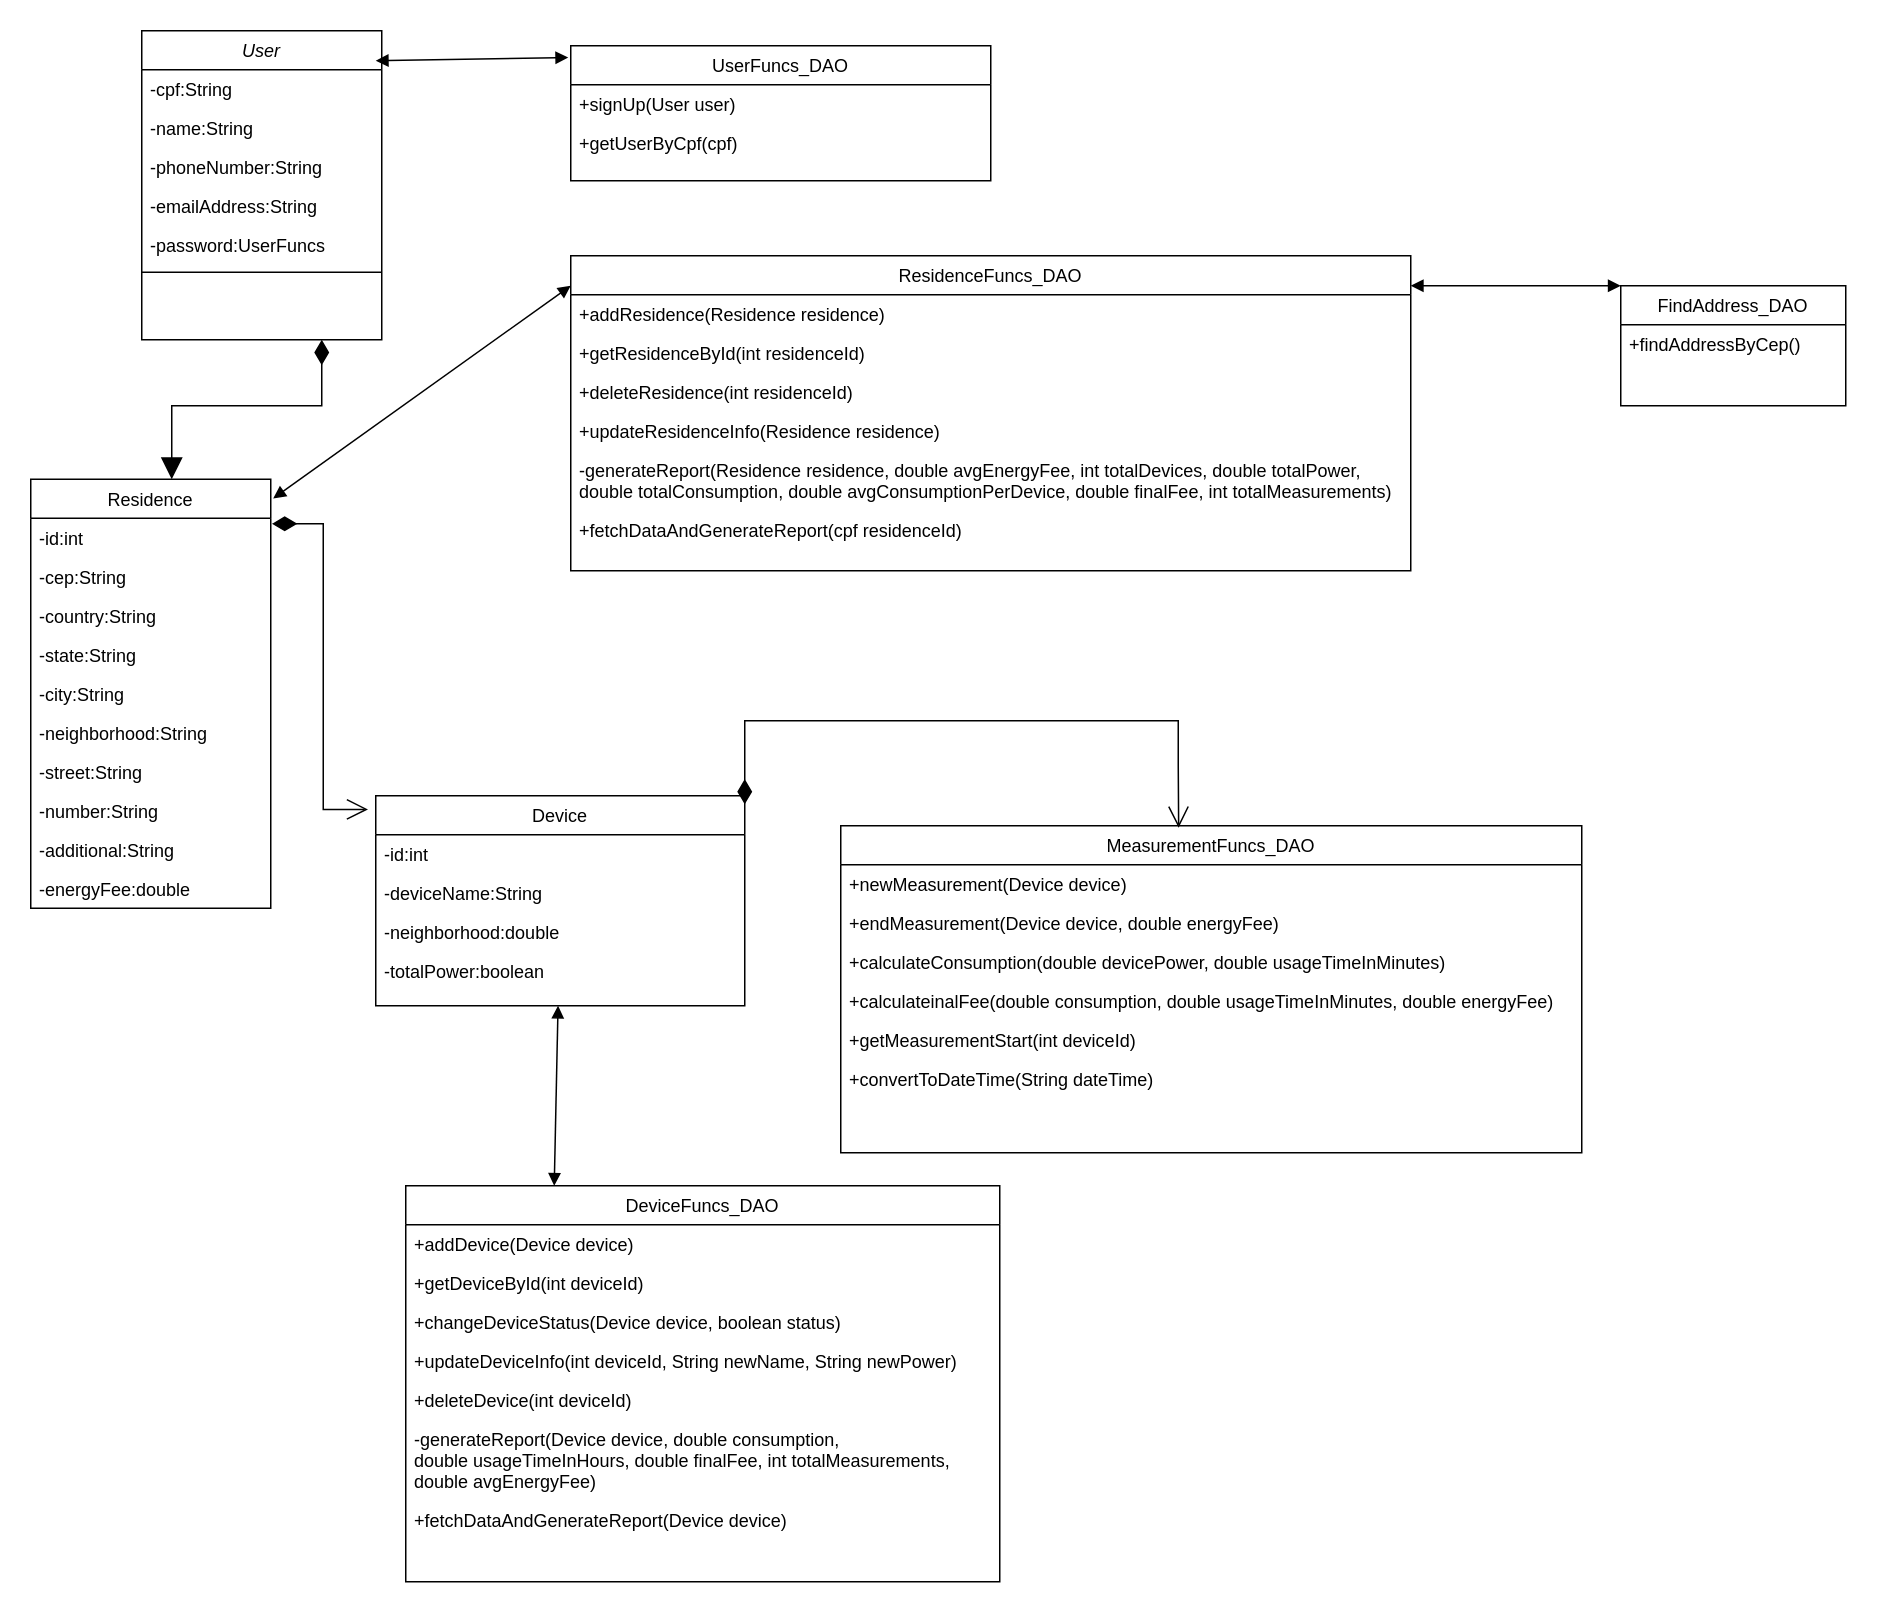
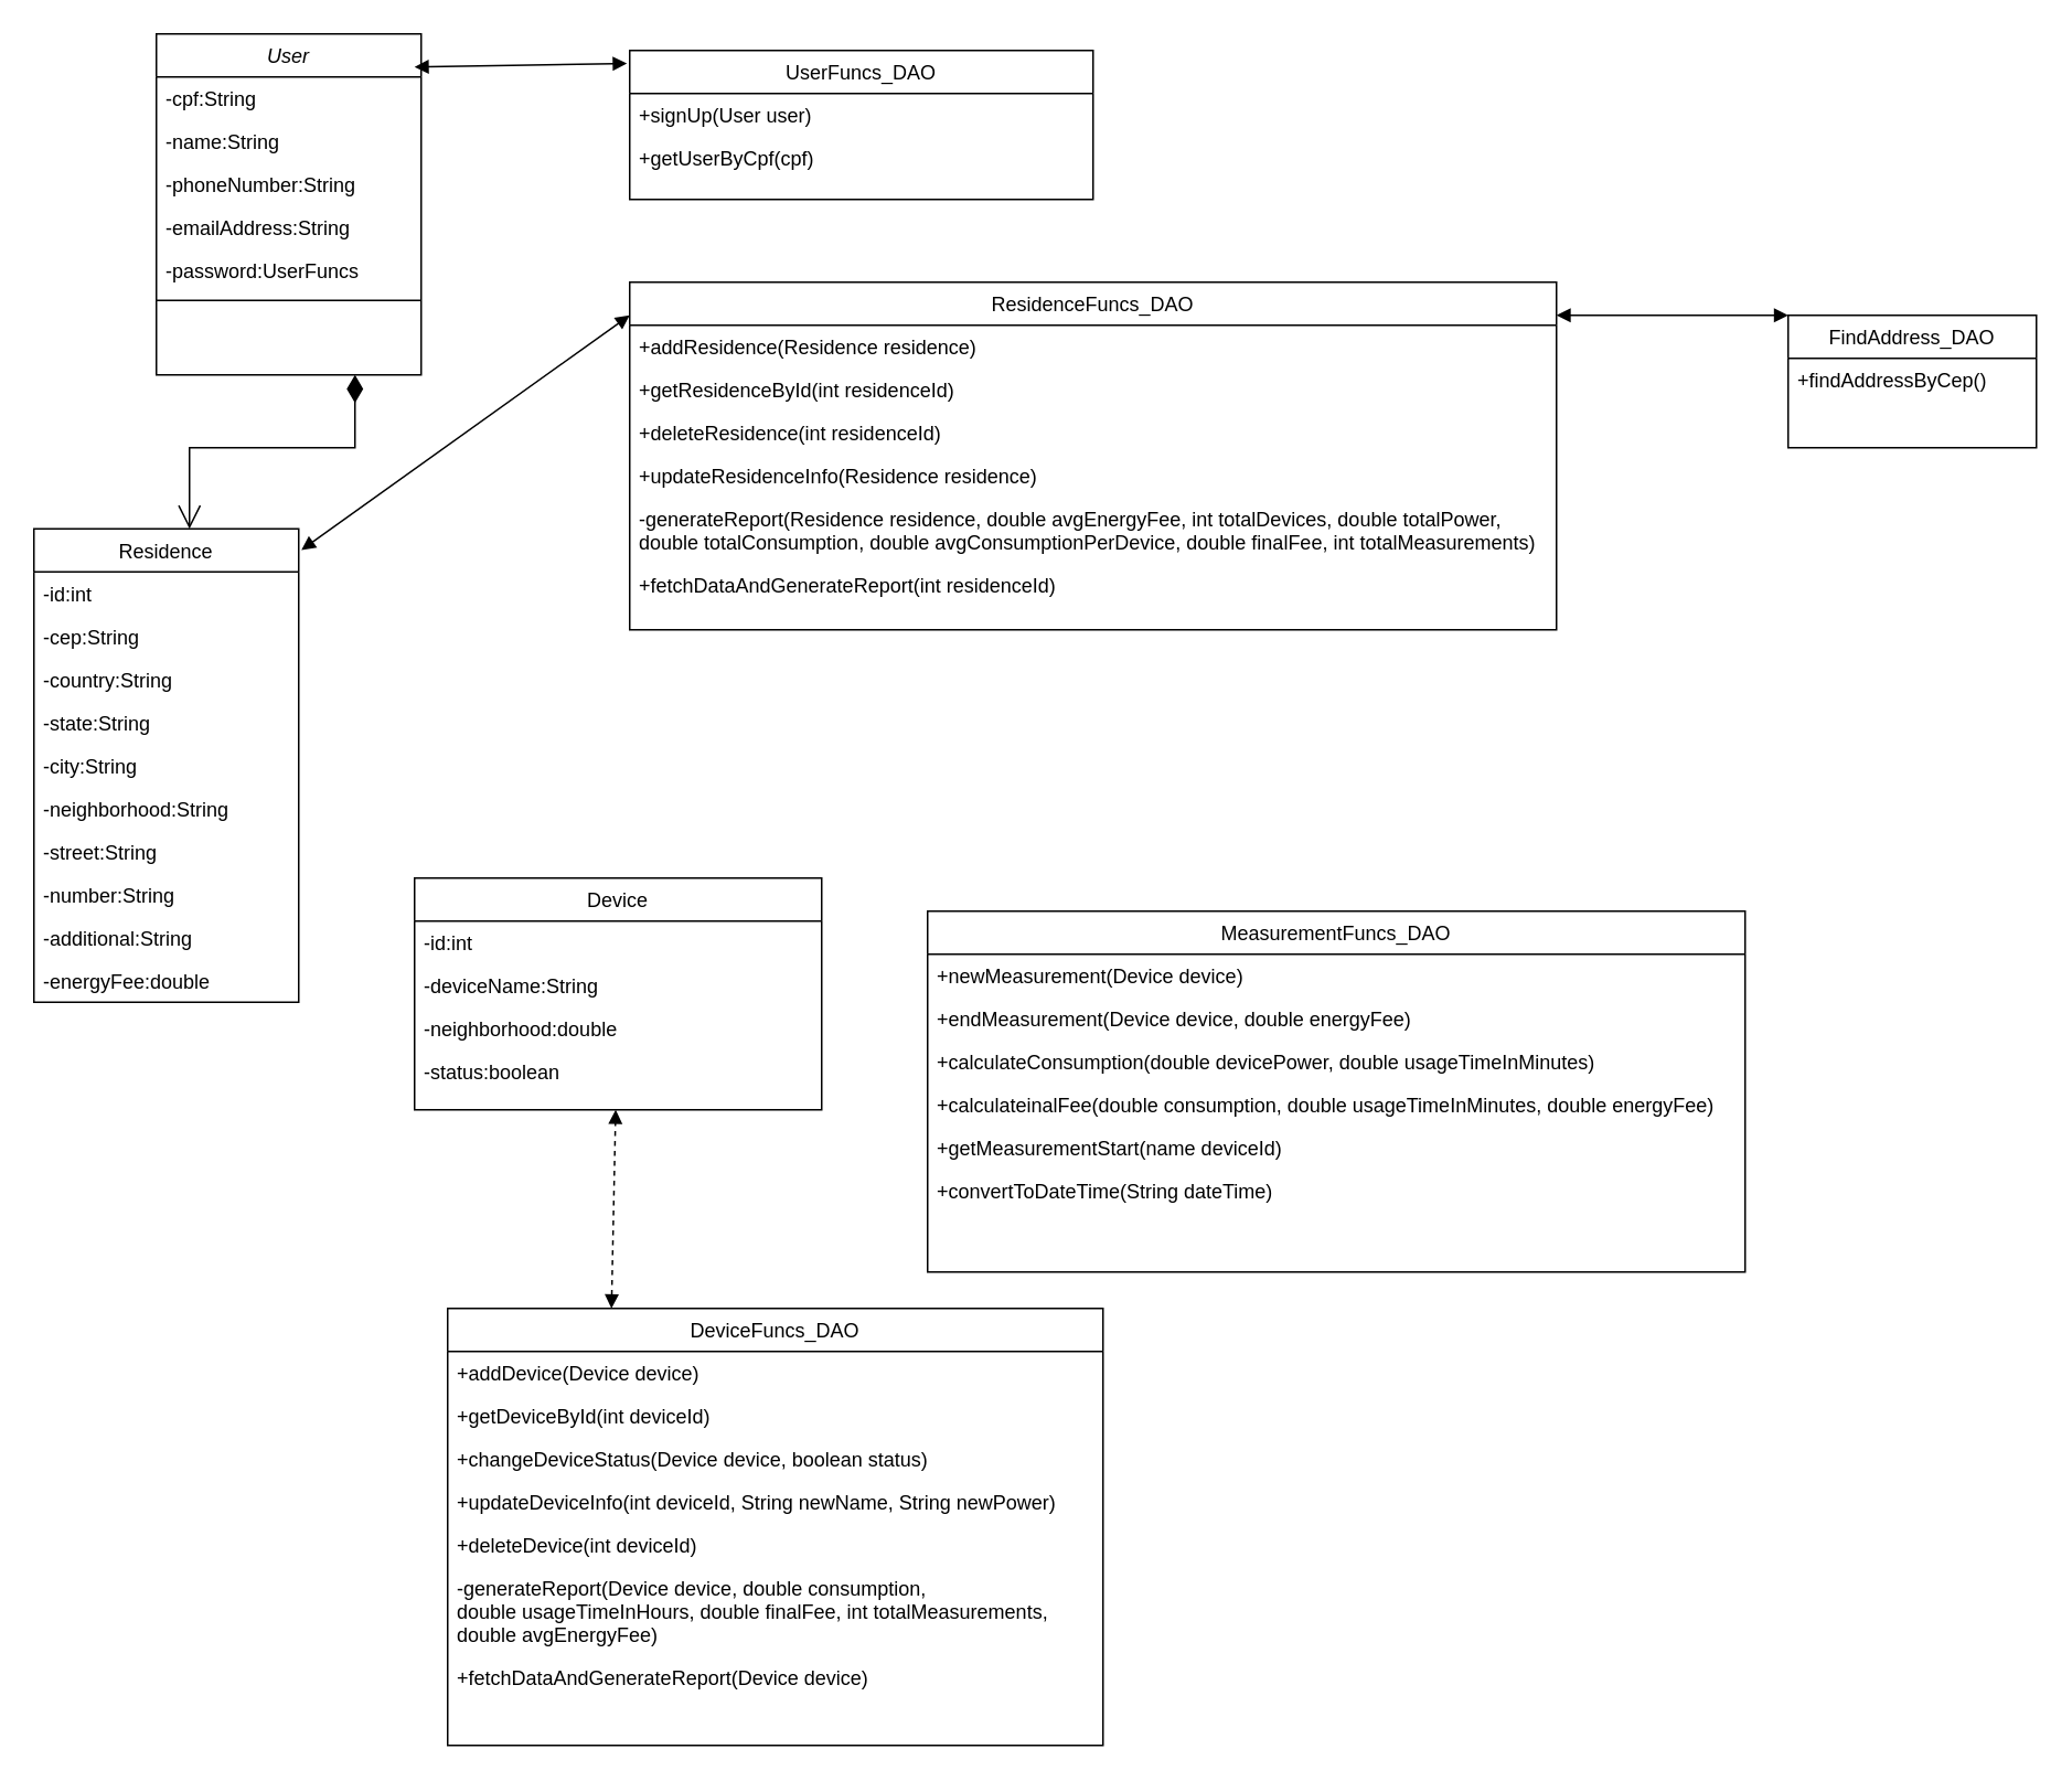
- <mxCell id="26" value="" style="endArrow=block;html=1;endSize=12;startArrow=diamondThin;startSize=14;startFill=1;edgeStyle=orthogonalEdgeStyle;align=left;verticalAlign=bottom;rounded=0;exitX=0.75;exitY=1;exitDx=0;exitDy=0;" parent="1" source="2" target="15" edge="1"><mxGeometry x="-0.649" y="19" relative="1" as="geometry"><mxPoint x="74" y="330" as="sourcePoint" /><mxPoint x="204" y="330" as="targetPoint" /><Array as="points"><mxPoint x="214" y="270" /><mxPoint x="114" y="270" /></Array><mxPoint as="offset" /></mxGeometry></mxCell>
+ <mxCell id="26" value="" style="endArrow=open;html=1;endSize=12;startArrow=diamondThin;startSize=14;startFill=1;edgeStyle=orthogonalEdgeStyle;align=left;verticalAlign=bottom;rounded=0;exitX=0.75;exitY=1;exitDx=0;exitDy=0;" parent="1" source="2" target="15" edge="1"><mxGeometry x="-0.649" y="19" relative="1" as="geometry"><mxPoint x="74" y="330" as="sourcePoint" /><mxPoint x="204" y="330" as="targetPoint" /><Array as="points"><mxPoint x="214" y="270" /><mxPoint x="114" y="270" /></Array><mxPoint as="offset" /></mxGeometry></mxCell>
- <mxCell id="45" value="+fetchDataAndGenerateReport(cpf residenceId)" style="text;align=left;verticalAlign=top;spacingLeft=4;spacingRight=4;overflow=hidden;rotatable=0;points=[[0,0.5],[1,0.5]];portConstraint=eastwest;" vertex="1" parent="39"><mxGeometry y="170" width="560" height="40" as="geometry" /></mxCell>
+ <mxCell id="45" value="+fetchDataAndGenerateReport(int residenceId)" style="text;align=left;verticalAlign=top;spacingLeft=4;spacingRight=4;overflow=hidden;rotatable=0;points=[[0,0.5],[1,0.5]];portConstraint=eastwest;" vertex="1" parent="39"><mxGeometry y="170" width="560" height="40" as="geometry" /></mxCell>
- <mxCell id="27" value="" style="endArrow=open;html=1;endSize=12;startArrow=diamondThin;startSize=14;startFill=1;edgeStyle=orthogonalEdgeStyle;align=left;verticalAlign=bottom;rounded=0;entryX=-0.021;entryY=0.065;entryDx=0;entryDy=0;exitX=1.005;exitY=0.104;exitDx=0;exitDy=0;exitPerimeter=0;entryPerimeter=0;" parent="1" source="15" target="10" edge="1"><mxGeometry x="-1" y="3" relative="1" as="geometry"><mxPoint x="194" y="524" as="sourcePoint" /><mxPoint x="354" y="524" as="targetPoint" /></mxGeometry></mxCell>
- <mxCell id="35" value="" style="endArrow=open;html=1;endSize=12;startArrow=diamondThin;startSize=14;startFill=1;edgeStyle=orthogonalEdgeStyle;align=left;verticalAlign=bottom;rounded=0;entryX=0.456;entryY=0.006;entryDx=0;entryDy=0;entryPerimeter=0;exitX=1;exitY=0.041;exitDx=0;exitDy=0;exitPerimeter=0;" parent="1" source="10" target="28" edge="1"><mxGeometry x="-1" y="3" relative="1" as="geometry"><mxPoint x="464" y="450" as="sourcePoint" /><mxPoint x="624" y="450" as="targetPoint" /><Array as="points"><mxPoint x="496" y="480" /><mxPoint x="785" y="480" /><mxPoint x="785" y="510" /><mxPoint x="785" y="510" /></Array></mxGeometry></mxCell>
- <mxCell id="14" value="-totalPower:boolean" style="text;align=left;verticalAlign=top;spacingLeft=4;spacingRight=4;overflow=hidden;rotatable=0;points=[[0,0.5],[1,0.5]];portConstraint=eastwest;rounded=0;shadow=0;html=0;" parent="10" vertex="1"><mxGeometry y="104" width="246" height="26" as="geometry" /></mxCell>
+ <mxCell id="14" value="-status:boolean" style="text;align=left;verticalAlign=top;spacingLeft=4;spacingRight=4;overflow=hidden;rotatable=0;points=[[0,0.5],[1,0.5]];portConstraint=eastwest;rounded=0;shadow=0;html=0;" parent="10" vertex="1"><mxGeometry y="104" width="246" height="26" as="geometry" /></mxCell>
- <mxCell id="33" value="+getMeasurementStart(int deviceId)" style="text;align=left;verticalAlign=top;spacingLeft=4;spacingRight=4;overflow=hidden;rotatable=0;points=[[0,0.5],[1,0.5]];portConstraint=eastwest;" vertex="1" parent="28"><mxGeometry y="130" width="494" height="26" as="geometry" /></mxCell>
+ <mxCell id="33" value="+getMeasurementStart(name deviceId)" style="text;align=left;verticalAlign=top;spacingLeft=4;spacingRight=4;overflow=hidden;rotatable=0;points=[[0,0.5],[1,0.5]];portConstraint=eastwest;" vertex="1" parent="28"><mxGeometry y="130" width="494" height="26" as="geometry" /></mxCell>
- <mxCell id="55" value="" style="endArrow=block;startArrow=block;endFill=1;startFill=1;html=1;rounded=0;exitX=0.25;exitY=0;exitDx=0;exitDy=0;" edge="1" parent="1" source="47" target="10"><mxGeometry width="160" relative="1" as="geometry"><mxPoint x="75" y="916" as="sourcePoint" /><mxPoint x="273" y="774" as="targetPoint" /></mxGeometry></mxCell>
+ <mxCell id="55" value="" style="endArrow=block;startArrow=block;endFill=1;startFill=1;html=1;rounded=0;exitX=0.25;exitY=0;exitDx=0;exitDy=0;dashed=1;" edge="1" parent="1" source="47" target="10"><mxGeometry width="160" relative="1" as="geometry"><mxPoint x="75" y="916" as="sourcePoint" /><mxPoint x="273" y="774" as="targetPoint" /></mxGeometry></mxCell>
